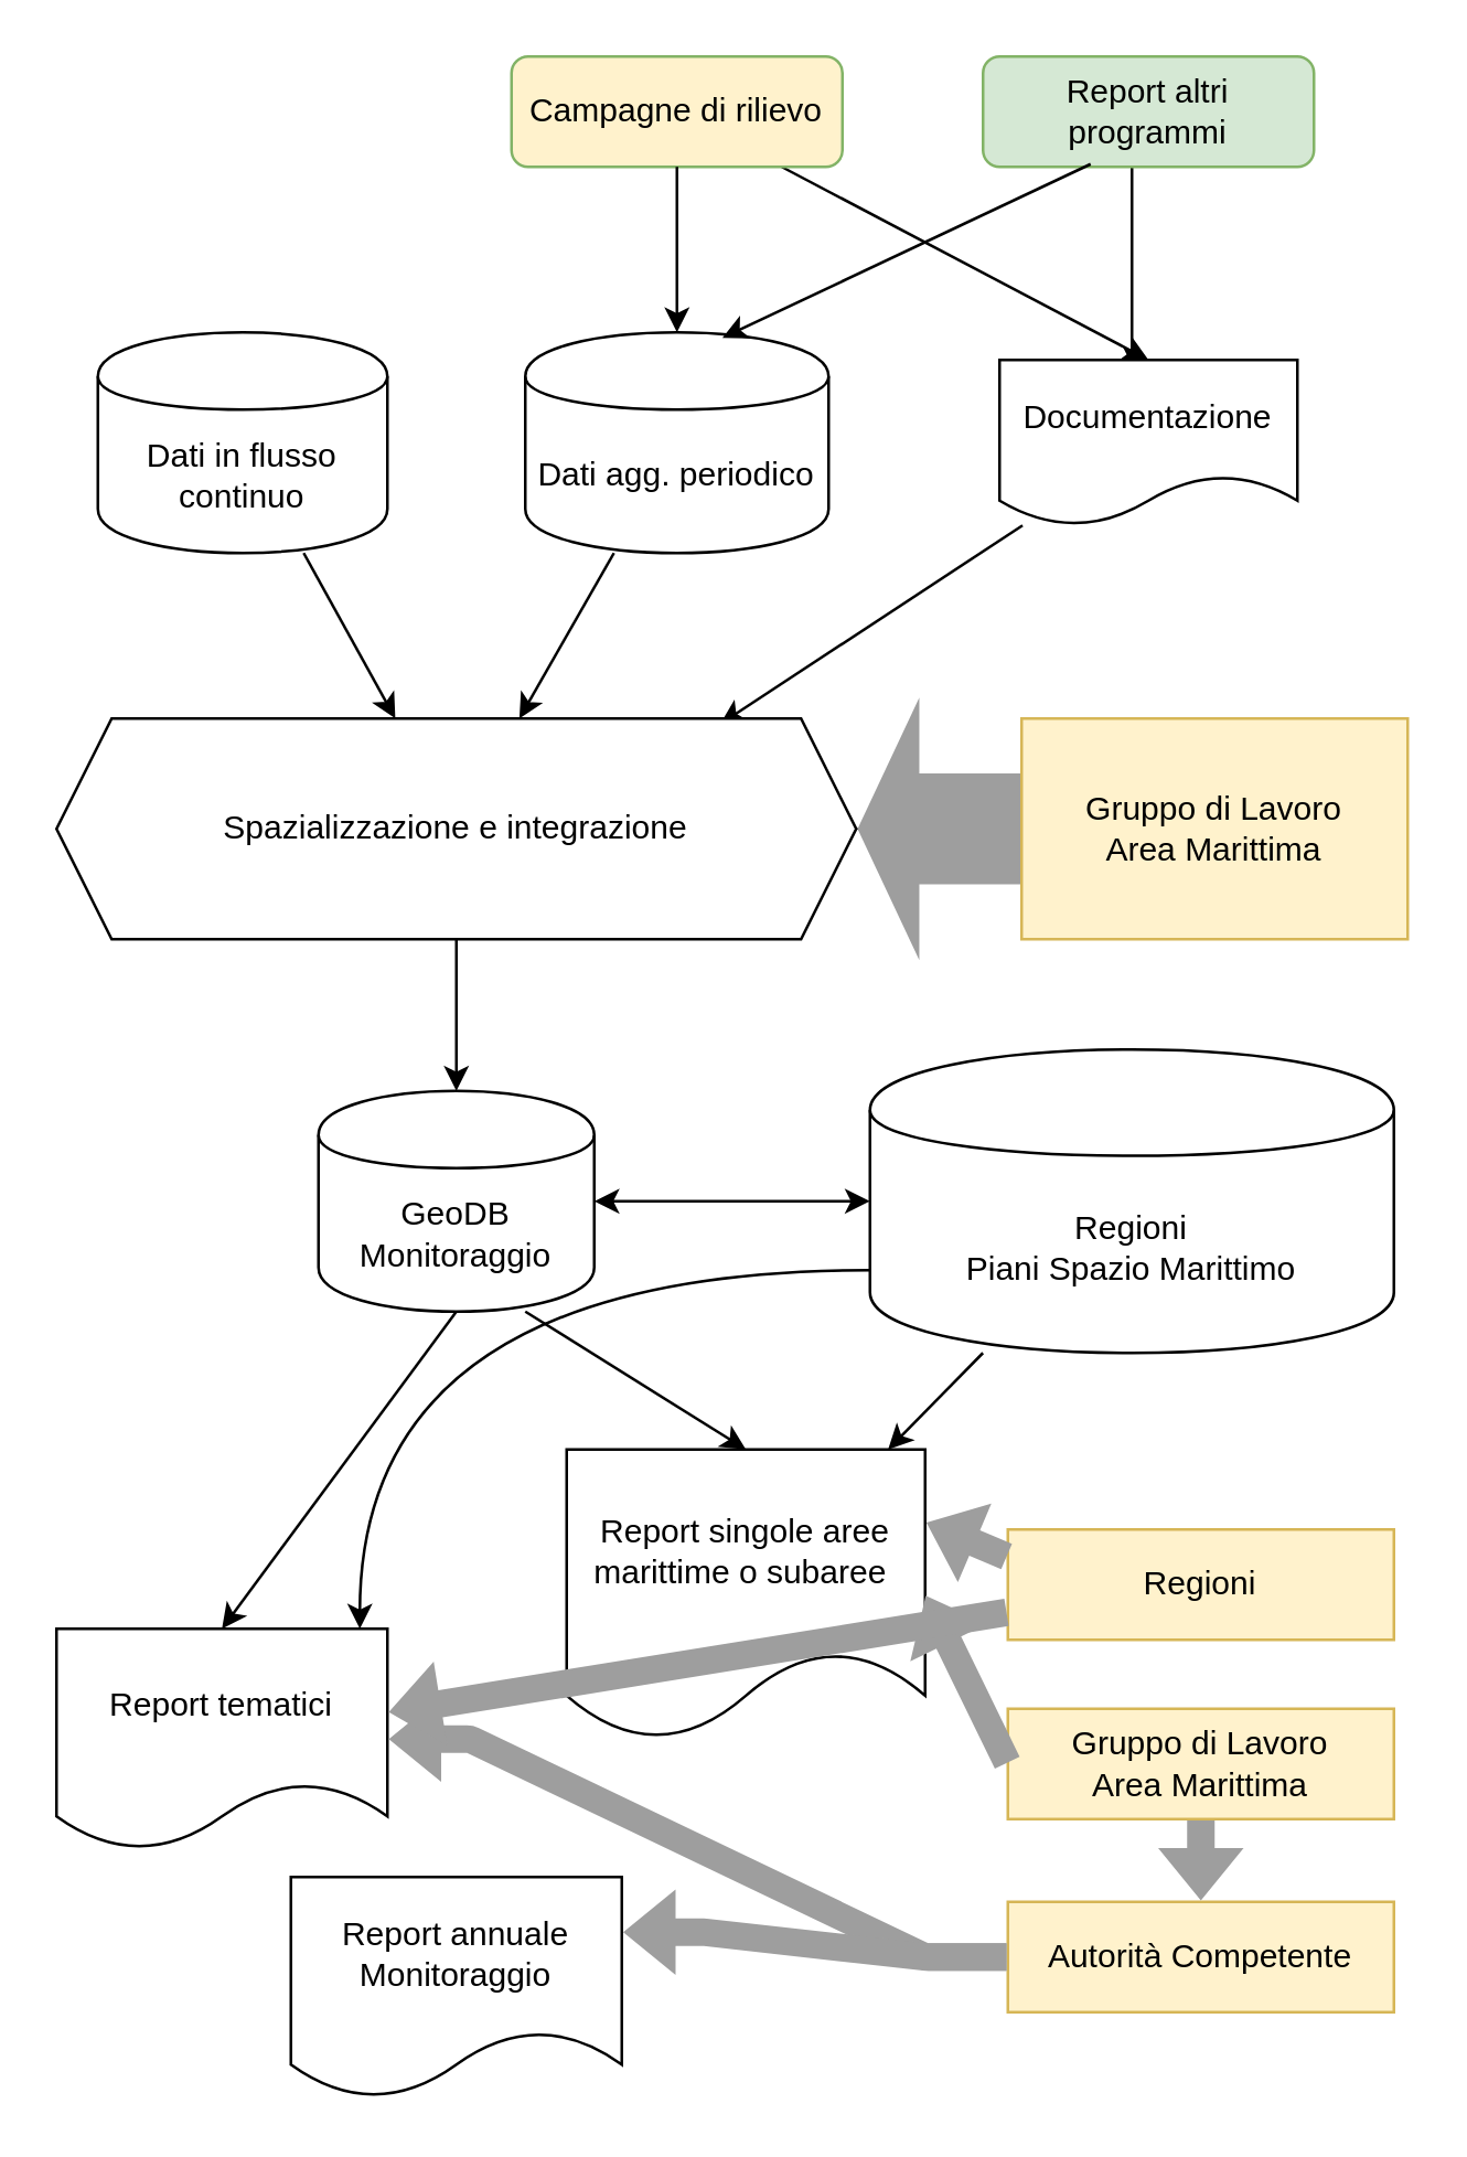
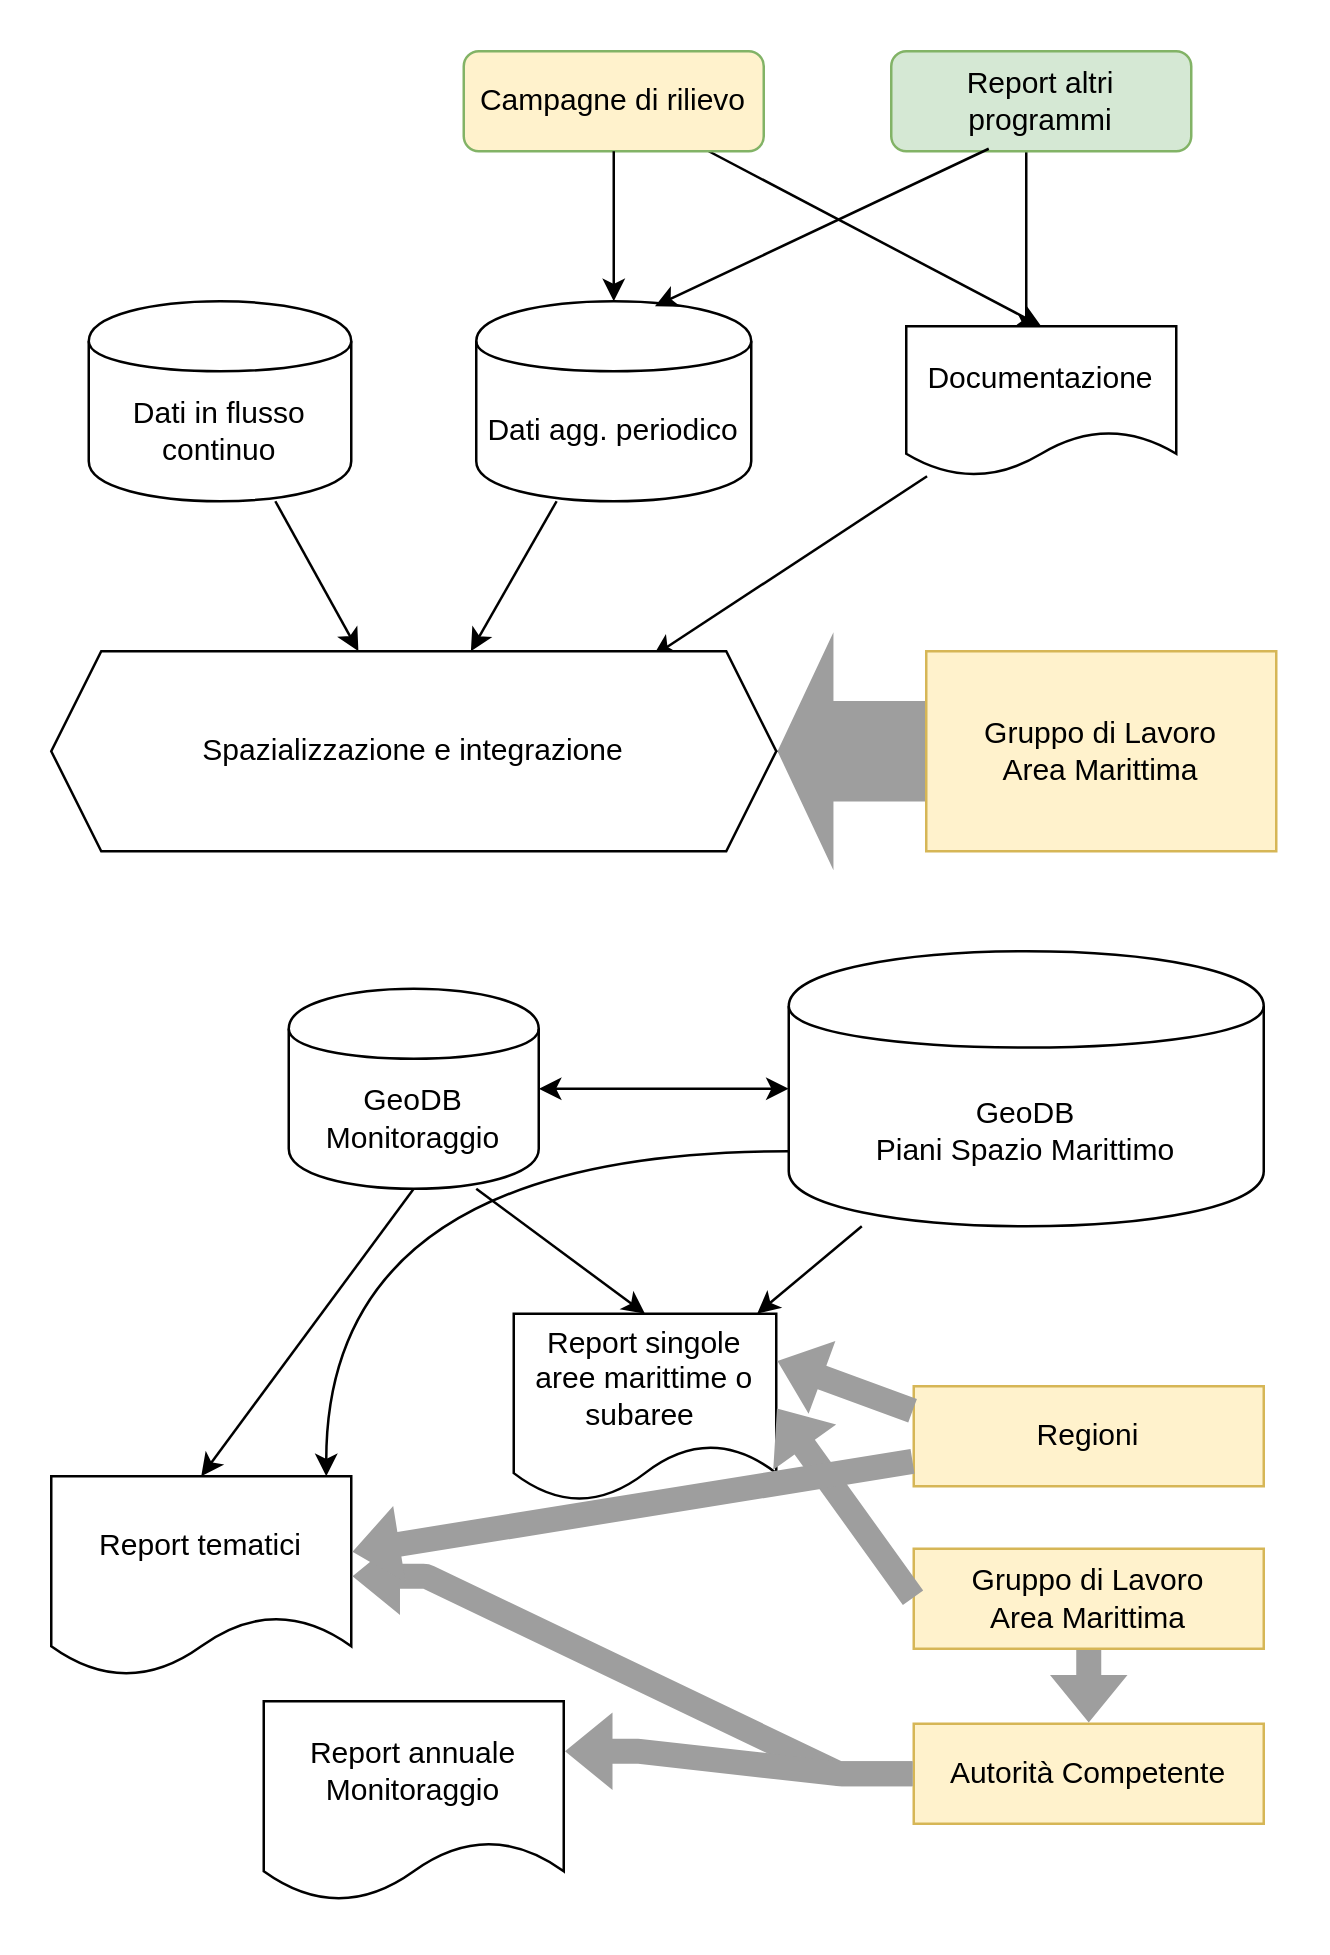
- <mxCell id="14" value="" style="edgeStyle=none;rounded=0;orthogonalLoop=1;jettySize=auto;html=1;fillColor=#9E9E9E;" edge="1" parent="1" source="15" target="19"><mxGeometry relative="1" as="geometry" /></mxCell>
- <mxCell id="22" value="Regioni&lt;br&gt;Piani Spazio Marittimo" style="shape=cylinder;whiteSpace=wrap;html=1;boundedLbl=1;backgroundOutline=1;rounded=1;shadow=0;strokeWidth=1;glass=0;" vertex="1" parent="1"><mxGeometry x="315" y="380" width="190" height="110" as="geometry" /></mxCell>
+ <mxCell id="22" value="GeoDB&lt;br&gt;Piani Spazio Marittimo" style="shape=cylinder;whiteSpace=wrap;html=1;boundedLbl=1;backgroundOutline=1;rounded=1;shadow=0;strokeWidth=1;glass=0;" vertex="1" parent="1"><mxGeometry x="315" y="380" width="190" height="110" as="geometry" /></mxCell>
- <mxCell id="29" value="Report singole aree marittime o subaree&amp;nbsp;" style="shape=document;whiteSpace=wrap;html=1;boundedLbl=1;rounded=1;shadow=0;strokeWidth=1;glass=0;" vertex="1" parent="1"><mxGeometry x="205" y="525" width="130" height="105" as="geometry" /></mxCell>
+ <mxCell id="29" value="Report singole aree marittime o subaree&amp;nbsp;" style="shape=document;whiteSpace=wrap;html=1;boundedLbl=1;rounded=1;shadow=0;strokeWidth=1;glass=0;" vertex="1" parent="1"><mxGeometry x="205" y="525" width="105" height="75" as="geometry" /></mxCell>
